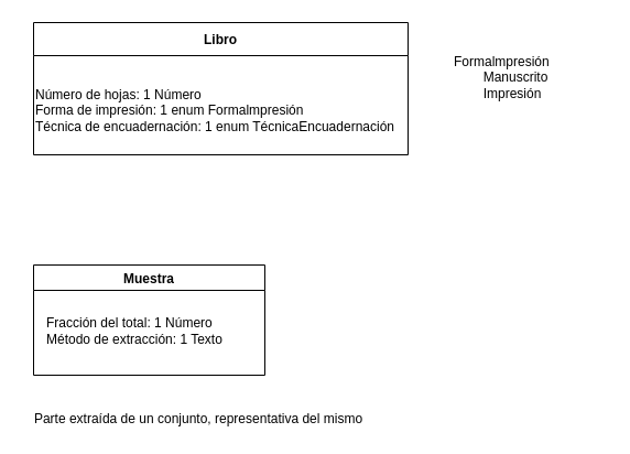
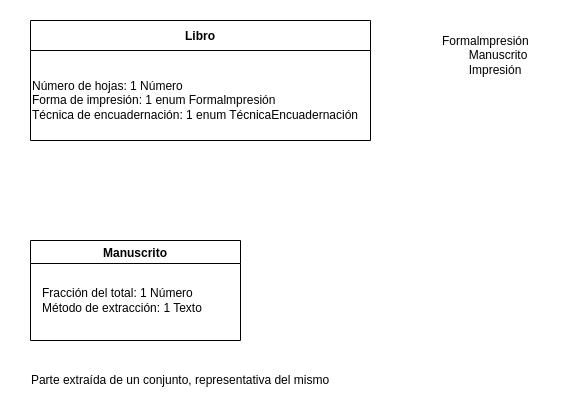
- <mxCell id="4" value="&lt;div&gt;&lt;span&gt;Formalmpresión&lt;/span&gt;&lt;/div&gt;&lt;div&gt;&lt;span&gt;&lt;span style=&quot;white-space: pre&quot;&gt;&#09;&lt;/span&gt;Manuscrito&lt;/span&gt;&lt;/div&gt;&lt;div&gt;&lt;span&gt;&lt;span style=&quot;white-space: pre&quot;&gt;&#09;&lt;/span&gt;Impresión&lt;/span&gt;&lt;/div&gt;" style="text;html=1;strokeColor=none;fillColor=none;align=left;verticalAlign=middle;whiteSpace=wrap;rounded=0;" vertex="1" parent="1"><mxGeometry x="410" y="35" width="110" height="70" as="geometry" /></mxCell>
+ <mxCell id="4" value="&lt;div&gt;&lt;span&gt;Formalmpresión&lt;/span&gt;&lt;/div&gt;&lt;div&gt;&lt;span&gt;&lt;span style=&quot;white-space: pre&quot;&gt;&#09;&lt;/span&gt;Manuscrito&lt;/span&gt;&lt;/div&gt;&lt;div&gt;&lt;span&gt;&lt;span style=&quot;white-space: pre&quot;&gt;&#09;&lt;/span&gt;Impresión&lt;/span&gt;&lt;/div&gt;" style="text;html=1;strokeColor=none;fillColor=none;align=left;verticalAlign=middle;whiteSpace=wrap;rounded=0;" vertex="1" parent="1"><mxGeometry x="440" y="20" width="110" height="70" as="geometry" /></mxCell>
- <mxCell id="5" value="Muestra" style="swimlane;" vertex="1" parent="1"><mxGeometry x="30" y="240" width="210" height="100" as="geometry" /></mxCell>
+ <mxCell id="5" value="Manuscrito" style="swimlane;" vertex="1" parent="1"><mxGeometry x="30" y="240" width="210" height="100" as="geometry" /></mxCell>
